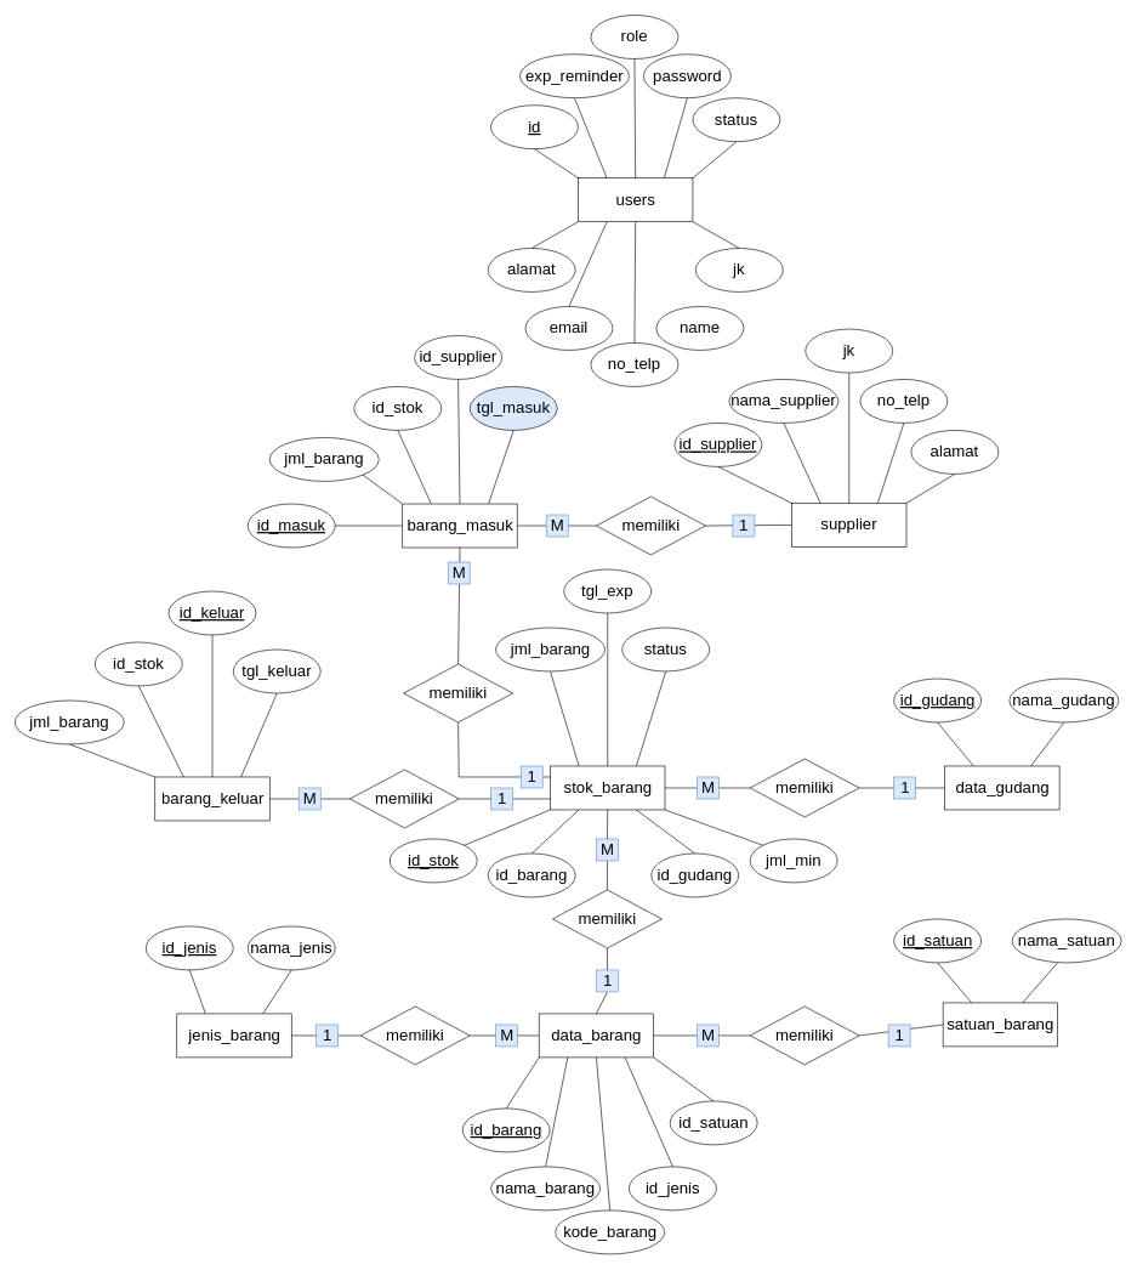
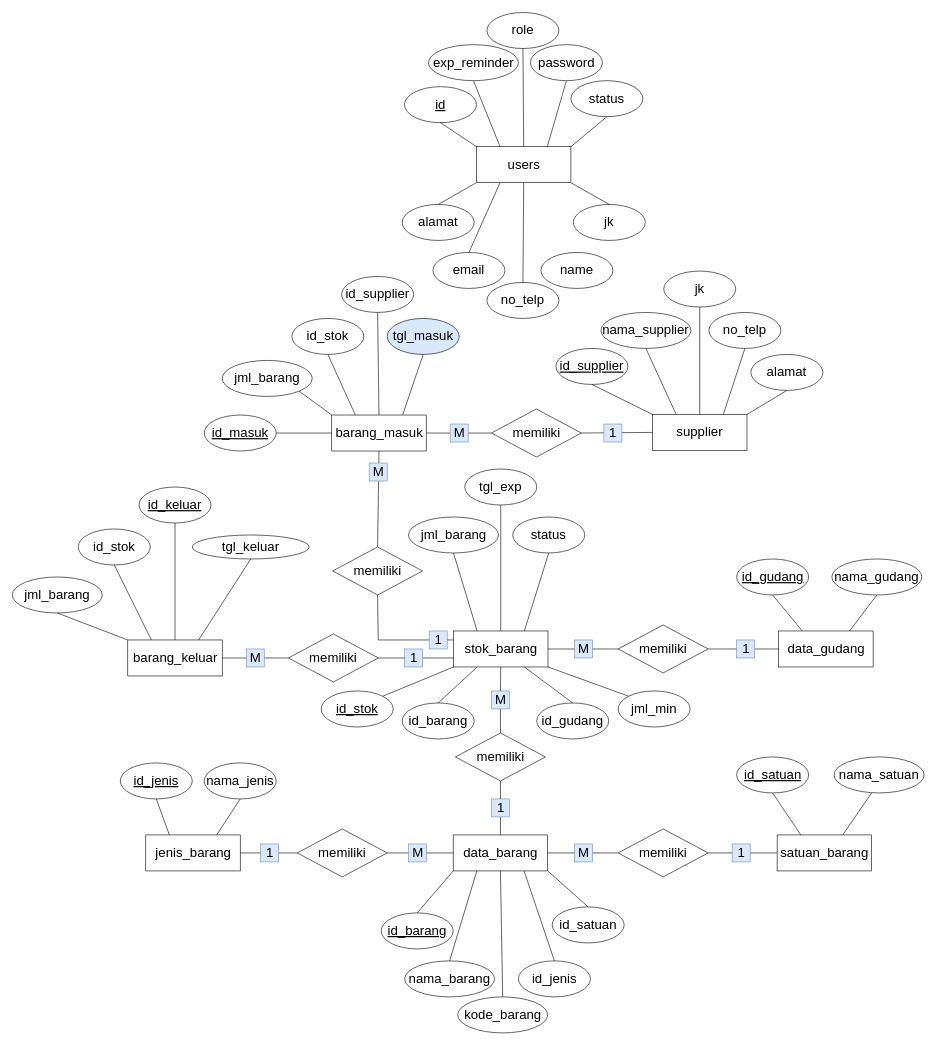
- <mxCell id="88" value="tgl_keluar" style="ellipse;whiteSpace=wrap;html=1;align=center;fontSize=22;" parent="1" vertex="1"><mxGeometry x="320" y="891" width="120" height="60" as="geometry" /></mxCell>
+ <mxCell id="88" value="tgl_keluar" style="ellipse;whiteSpace=wrap;html=1;align=center;fontSize=22;" parent="1" vertex="1"><mxGeometry x="320" y="891" width="195" height="40" as="geometry" /></mxCell>
- <mxCell id="4" value="satuan_barang" style="rounded=0;whiteSpace=wrap;html=1;fontSize=22;" parent="1" vertex="1"><mxGeometry x="1295" y="1376" width="157.5" height="60" as="geometry" /></mxCell>
+ <mxCell id="4" value="satuan_barang" style="rounded=0;whiteSpace=wrap;html=1;fontSize=22;" parent="1" vertex="1"><mxGeometry x="1295" y="1391" width="157.5" height="60" as="geometry" /></mxCell>
- <mxCell id="5" value="data_barang" style="rounded=0;whiteSpace=wrap;html=1;fontSize=22;" parent="1" vertex="1"><mxGeometry x="740" y="1391" width="157.5" height="60" as="geometry" /></mxCell>
+ <mxCell id="5" value="data_barang" style="rounded=0;whiteSpace=wrap;html=1;fontSize=22;" parent="1" vertex="1"><mxGeometry x="755" y="1391" width="157.5" height="60" as="geometry" /></mxCell>
